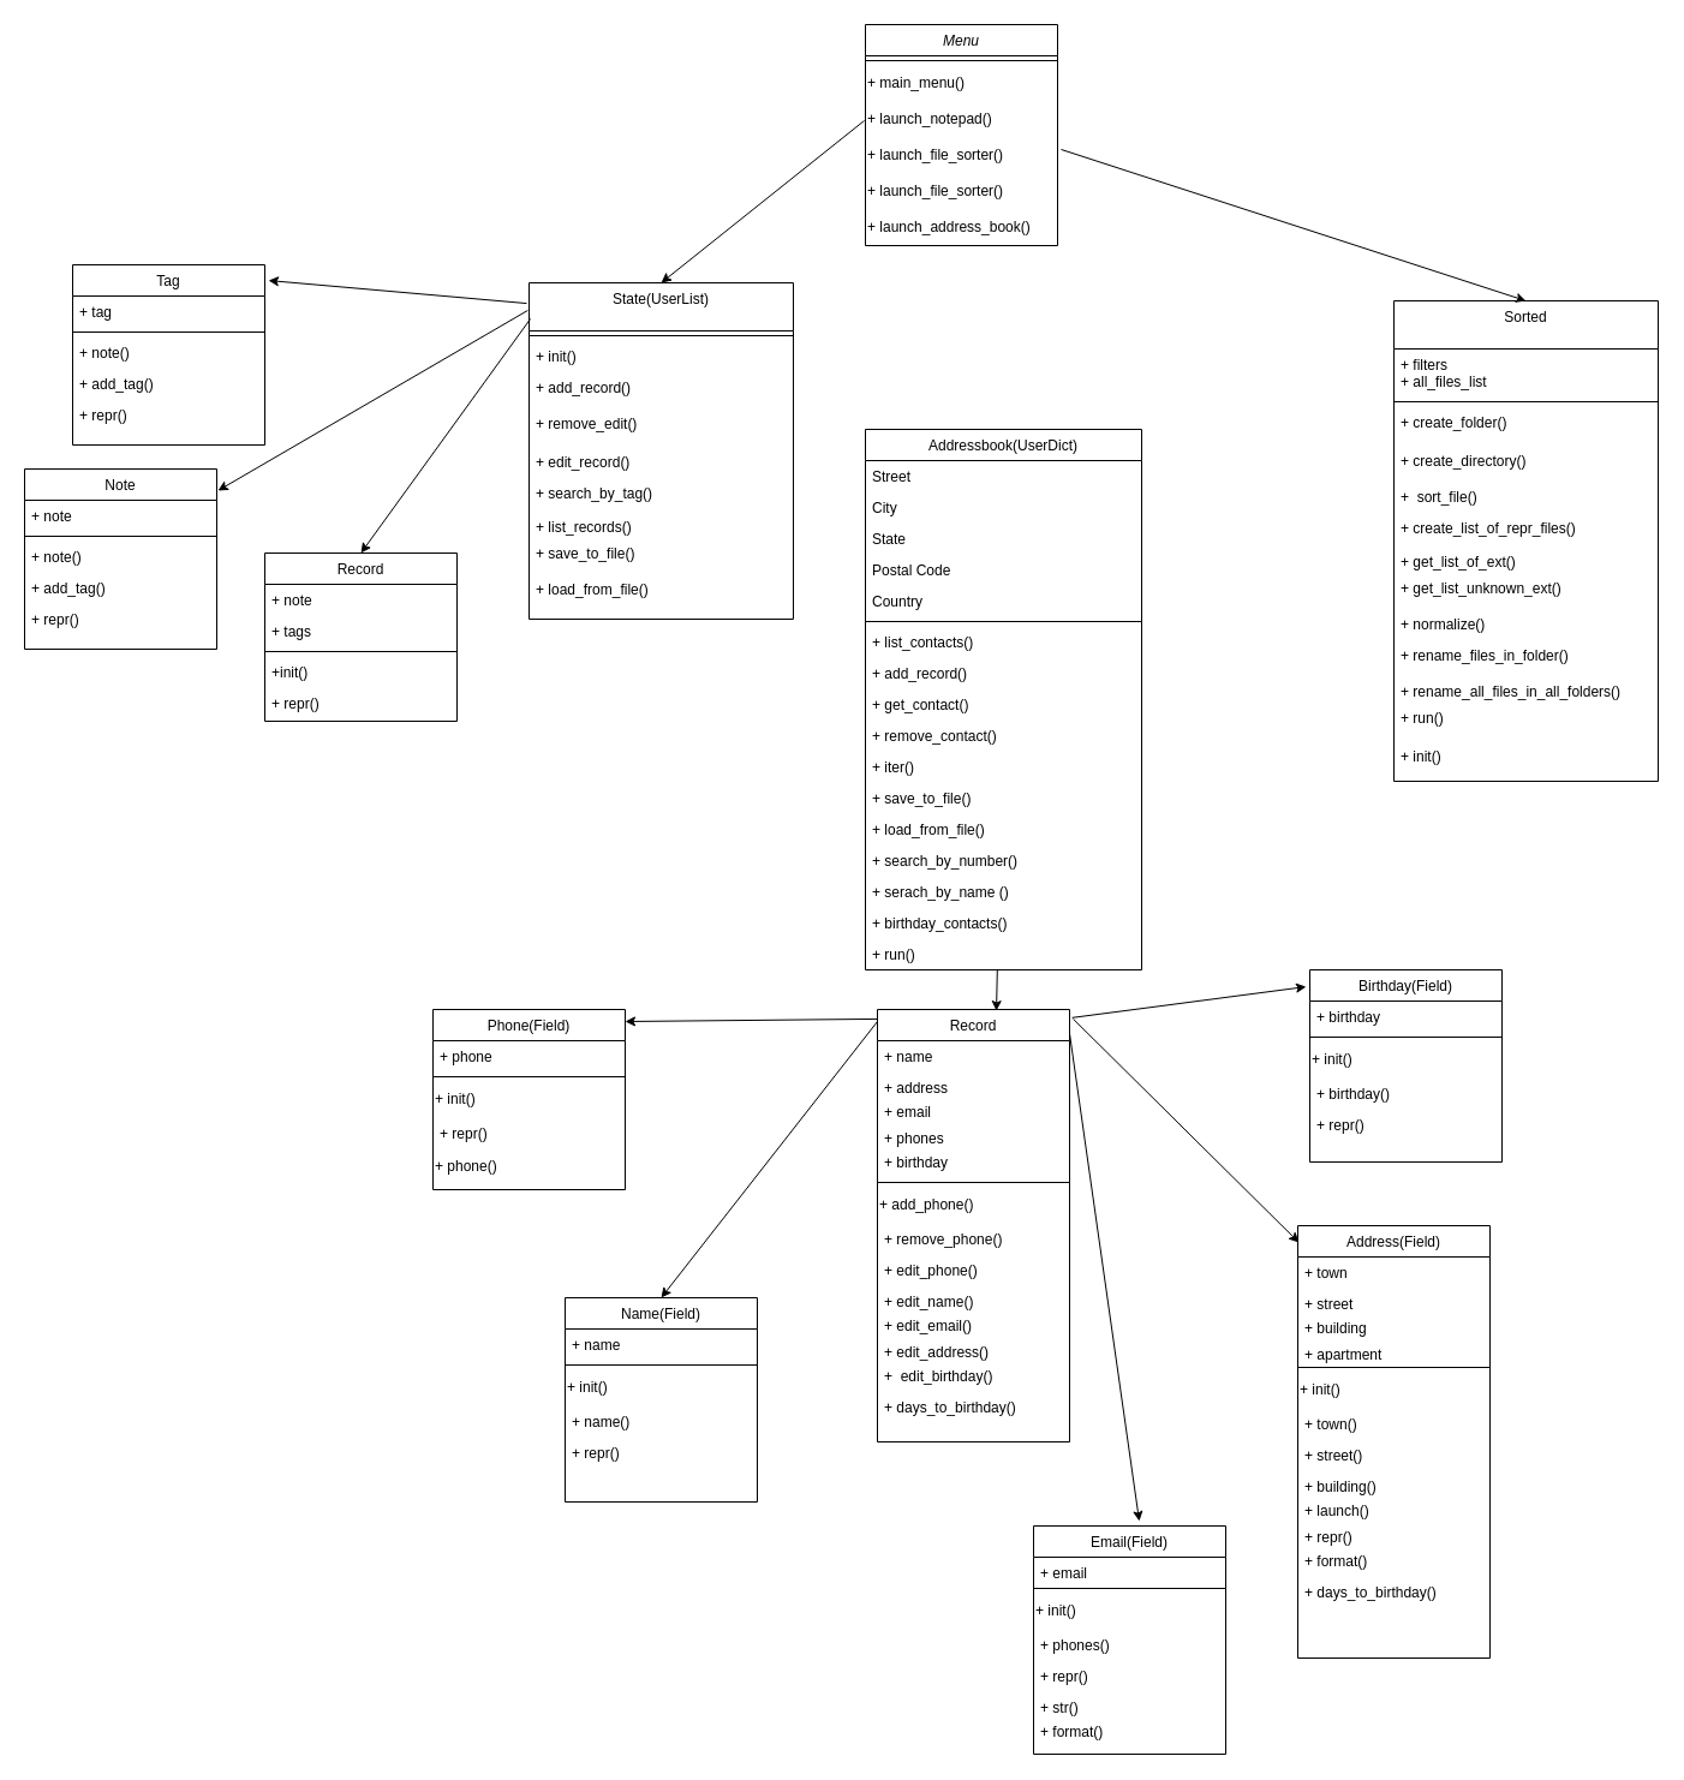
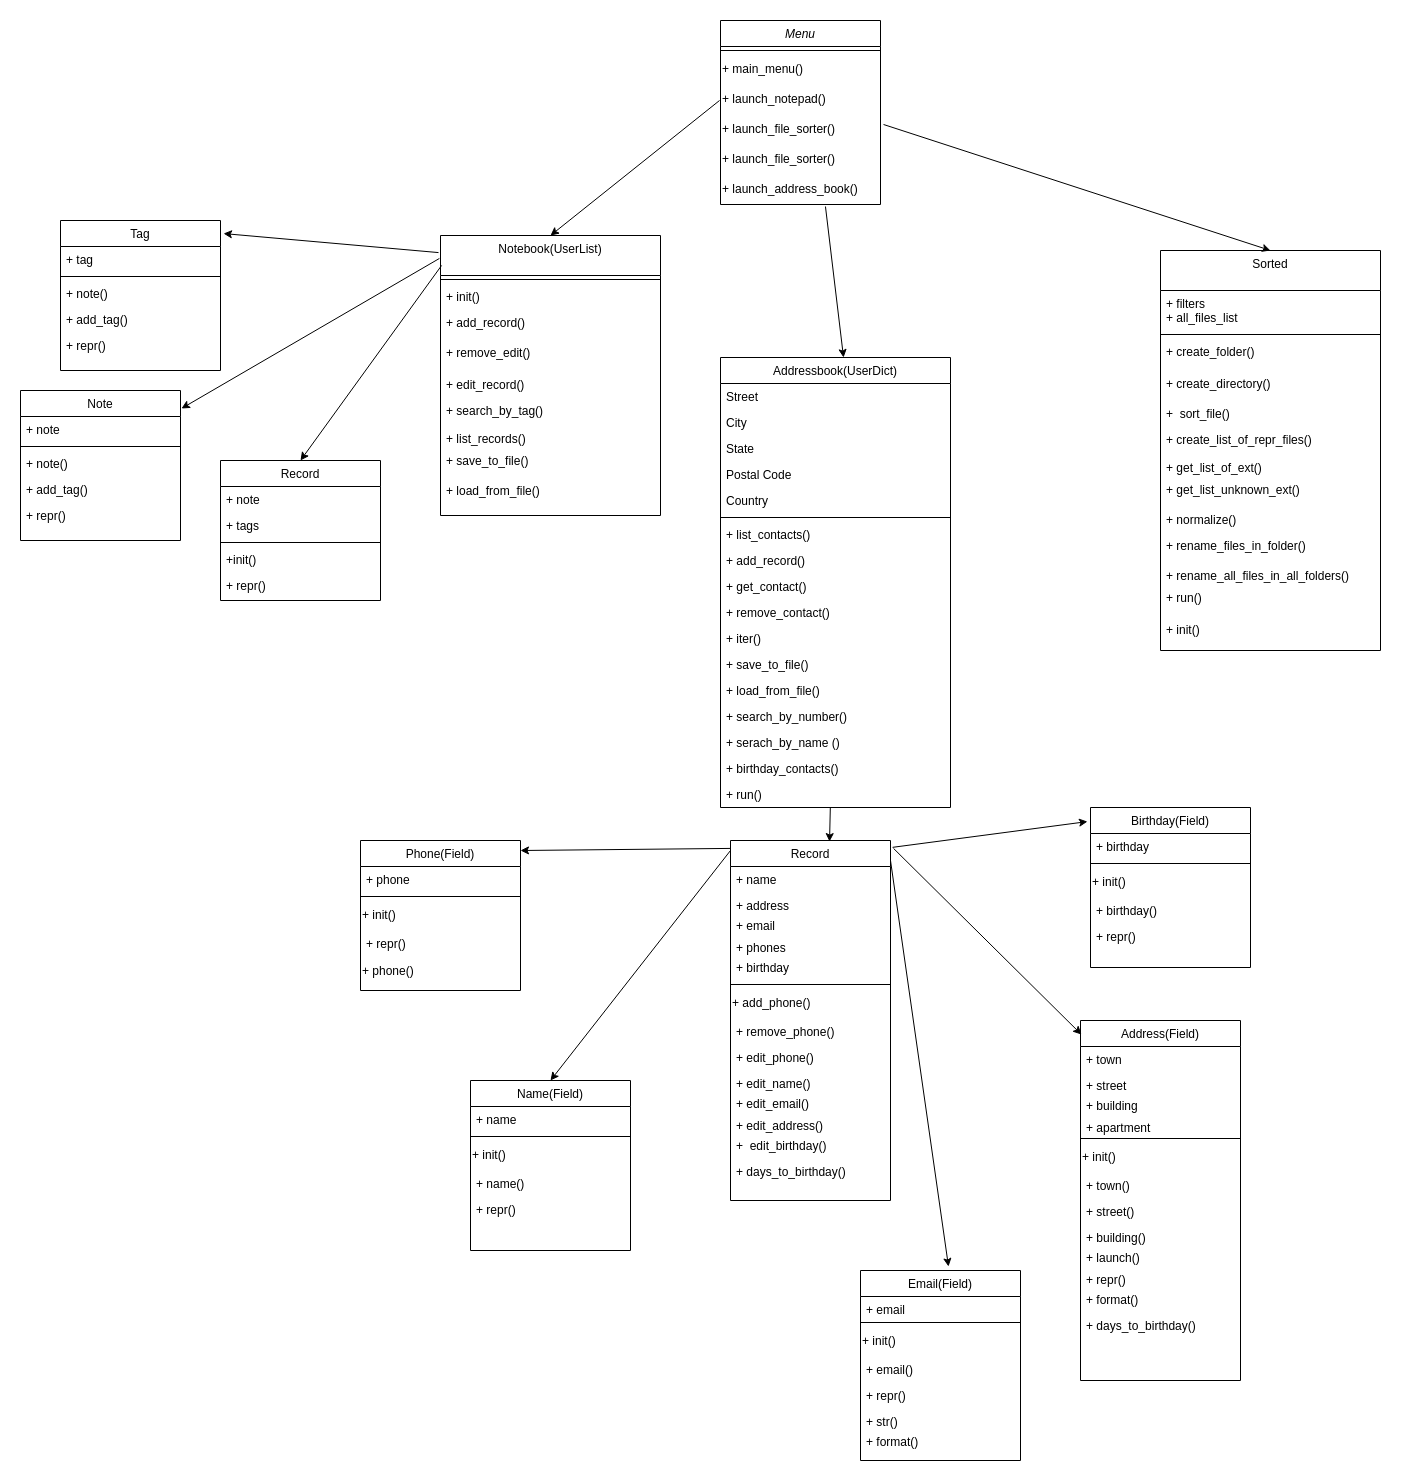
- <mxCell id="114" value="State(UserList)" style="swimlane;fontStyle=0;align=center;verticalAlign=top;childLayout=stackLayout;horizontal=1;startSize=40;horizontalStack=0;resizeParent=1;resizeLast=0;collapsible=1;marginBottom=0;rounded=0;shadow=0;strokeWidth=1;" vertex="1" parent="1"><mxGeometry x="440" y="235" width="220" height="280" as="geometry"><mxRectangle x="340" y="380" width="170" height="26" as="alternateBounds" /></mxGeometry></mxCell>
+ <mxCell id="114" value="Notebook(UserList)" style="swimlane;fontStyle=0;align=center;verticalAlign=top;childLayout=stackLayout;horizontal=1;startSize=40;horizontalStack=0;resizeParent=1;resizeLast=0;collapsible=1;marginBottom=0;rounded=0;shadow=0;strokeWidth=1;" vertex="1" parent="1"><mxGeometry x="440" y="235" width="220" height="280" as="geometry"><mxRectangle x="340" y="380" width="170" height="26" as="alternateBounds" /></mxGeometry></mxCell>
+ <mxCell id="134" value="" style="endArrow=classic;html=1;rounded=0;entryX=0.535;entryY=0;entryDx=0;entryDy=0;entryPerimeter=0;exitX=0.656;exitY=1.067;exitDx=0;exitDy=0;exitPerimeter=0;" edge="1" parent="1" source="8" target="29"><mxGeometry width="50" height="50" relative="1" as="geometry"><mxPoint x="802" y="205" as="sourcePoint" /><mxPoint x="930" y="380" as="targetPoint" /></mxGeometry></mxCell>
- <mxCell id="79" value="+ phones()" style="text;align=left;verticalAlign=top;spacingLeft=4;spacingRight=4;overflow=hidden;rotatable=0;points=[[0,0.5],[1,0.5]];portConstraint=eastwest;" vertex="1" parent="75"><mxGeometry y="86" width="160" height="26" as="geometry" /></mxCell>
+ <mxCell id="79" value="+ email()" style="text;align=left;verticalAlign=top;spacingLeft=4;spacingRight=4;overflow=hidden;rotatable=0;points=[[0,0.5],[1,0.5]];portConstraint=eastwest;" vertex="1" parent="75"><mxGeometry y="86" width="160" height="26" as="geometry" /></mxCell>
